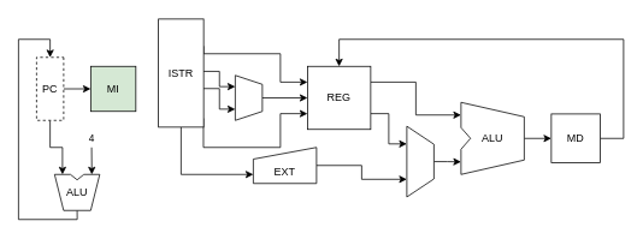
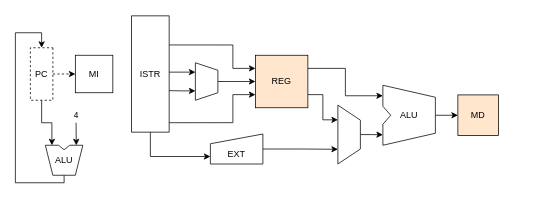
- <mxCell id="17" style="edgeStyle=orthogonalEdgeStyle;rounded=0;html=1;exitX=1;exitY=0.5;exitDx=0;exitDy=0;entryX=0.5;entryY=0;entryDx=0;entryDy=0;fontSize=12;" parent="1" source="18" target="10" edge="1"><mxGeometry relative="1" as="geometry"><Array as="points"><mxPoint x="690" y="153" /><mxPoint x="690" y="43" /><mxPoint x="375" y="43" /></Array></mxGeometry></mxCell>
- <mxCell id="14" value="ISTR" style="rounded=0;whiteSpace=wrap;html=1;direction=south;fontSize=12;" parent="1" vertex="1"><mxGeometry x="175" y="20.5" width="50" height="120" as="geometry" /></mxCell>
+ <mxCell id="14" value="ISTR" style="rounded=0;whiteSpace=wrap;html=1;direction=south;fontSize=12;" parent="1" vertex="1"><mxGeometry x="175" y="20.5" width="50" height="155" as="geometry" /></mxCell>
- <mxCell id="2" style="edgeStyle=orthogonalEdgeStyle;rounded=0;html=1;exitX=0.5;exitY=0;exitDx=0;exitDy=0;entryX=0;entryY=0.5;entryDx=0;entryDy=0;startArrow=none;startFill=0;endArrow=classic;endFill=1;fontSize=12;" parent="1" source="4" target="5" edge="1"><mxGeometry relative="1" as="geometry" /></mxCell>
+ <mxCell id="2" style="edgeStyle=orthogonalEdgeStyle;rounded=0;html=1;exitX=0.5;exitY=0;exitDx=0;exitDy=0;entryX=0;entryY=0.5;entryDx=0;entryDy=0;startArrow=none;startFill=0;endArrow=classic;endFill=1;fontSize=12;dashed=1;" parent="1" source="4" target="5" edge="1"><mxGeometry relative="1" as="geometry" /></mxCell>
- <mxCell id="5" value="MI" style="whiteSpace=wrap;html=1;aspect=fixed;fontSize=12;rounded=0;fillColor=#d5e8d4;" parent="1" vertex="1"><mxGeometry x="99.95" y="73" width="50" height="50" as="geometry" /></mxCell>
+ <mxCell id="5" value="MI" style="whiteSpace=wrap;html=1;aspect=fixed;fontSize=12;rounded=0;" parent="1" vertex="1"><mxGeometry x="99.95" y="73" width="50" height="50" as="geometry" /></mxCell>
- <mxCell id="10" value="REG" style="whiteSpace=wrap;html=1;aspect=fixed;fontSize=12;rounded=0;" parent="1" vertex="1"><mxGeometry x="340" y="73" width="70" height="70" as="geometry" /></mxCell>
+ <mxCell id="10" value="REG" style="whiteSpace=wrap;html=1;aspect=fixed;fontSize=12;rounded=0;fillColor=#ffe6cc;" parent="1" vertex="1"><mxGeometry x="340" y="73" width="70" height="70" as="geometry" /></mxCell>
- <mxCell id="18" value="MD" style="whiteSpace=wrap;html=1;aspect=fixed;fontSize=12;rounded=0;" parent="1" vertex="1"><mxGeometry x="610" y="125.88" width="54.25" height="54.25" as="geometry" /></mxCell>
+ <mxCell id="18" value="MD" style="whiteSpace=wrap;html=1;aspect=fixed;fontSize=12;rounded=0;fillColor=#ffe6cc;" parent="1" vertex="1"><mxGeometry x="610" y="125.88" width="54.25" height="54.25" as="geometry" /></mxCell>
- <mxCell id="12" value="EXT" style="shape=manualInput;whiteSpace=wrap;html=1;size=13;verticalAlign=middle;labelPosition=center;verticalLabelPosition=middle;align=center;spacingBottom=-5;spacingTop=9;fontSize=12;rounded=0;" parent="1" vertex="1"><mxGeometry x="280" y="163" width="70" height="40" as="geometry" /></mxCell>
+ <mxCell id="12" value="EXT" style="shape=manualInput;whiteSpace=wrap;html=1;size=13;verticalAlign=middle;labelPosition=center;verticalLabelPosition=middle;align=center;spacingBottom=-5;spacingTop=9;fontSize=12;rounded=0;" parent="1" vertex="1"><mxGeometry x="280" y="178" width="70" height="40" as="geometry" /></mxCell>
